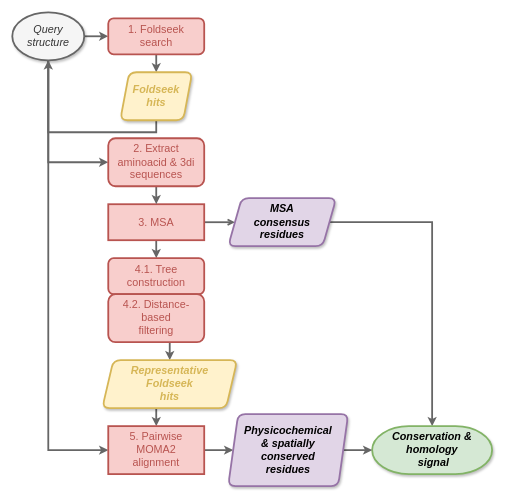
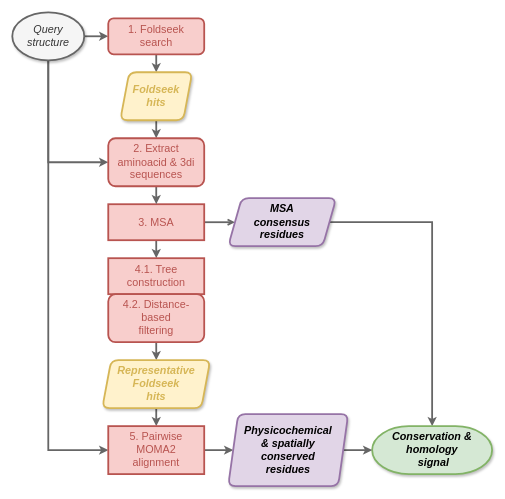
- <mxCell id="8" style="edgeStyle=orthogonalEdgeStyle;rounded=0;orthogonalLoop=1;jettySize=auto;html=1;exitX=0.5;exitY=1;exitDx=0;exitDy=0;strokeWidth=3;fontSize=20;fontColor=#D6B656;endArrow=classic;endFill=1;fillColor=#f5f5f5;strokeColor=#666666;" parent="1" source="9" target="5" edge="1"><mxGeometry relative="1" as="geometry" /></mxCell>
+ <mxCell id="8" style="edgeStyle=orthogonalEdgeStyle;rounded=0;orthogonalLoop=1;jettySize=auto;html=1;exitX=0.5;exitY=1;exitDx=0;exitDy=0;entryX=0.5;entryY=0;entryDx=0;entryDy=0;strokeWidth=3;fontSize=20;fontColor=#D6B656;endArrow=classic;endFill=1;fillColor=#f5f5f5;strokeColor=#666666;" parent="1" source="9" target="14" edge="1"><mxGeometry relative="1" as="geometry" /></mxCell>
- <mxCell id="17" value="&lt;font color=&quot;#b85450&quot;&gt;4.1. Tree construction&lt;/font&gt;" style="rounded=1;whiteSpace=wrap;html=1;fontSize=18;fillColor=#f8cecc;strokeColor=#b85450;shadow=0;fillStyle=solid;strokeWidth=3;" parent="1" vertex="1"><mxGeometry x="180" y="430" width="160" height="60" as="geometry" /></mxCell>
+ <mxCell id="17" value="&lt;font color=&quot;#b85450&quot;&gt;4.1. Tree construction&lt;/font&gt;" style="whiteSpace=wrap;html=1;fontSize=18;fillColor=#f8cecc;strokeColor=#b85450;shadow=0;fillStyle=solid;strokeWidth=3;rounded=0;" parent="1" vertex="1"><mxGeometry x="180" y="430" width="160" height="60" as="geometry" /></mxCell>
- <mxCell id="21" value="&lt;font color=&quot;#d6b656&quot;&gt;&lt;b&gt;&lt;i&gt;Representative&lt;br&gt;Foldseek&lt;br&gt;hits&lt;/i&gt;&lt;/b&gt;&lt;/font&gt;" style="shape=parallelogram;html=1;strokeWidth=3;perimeter=parallelogramPerimeter;whiteSpace=wrap;rounded=1;arcSize=24;size=0.083;fontFamily=Helvetica;fontSize=18;align=center;strokeColor=#d6b656;fillColor=#fff2cc;shadow=1;" parent="1" vertex="1"><mxGeometry x="170" y="600" width="225" height="80" as="geometry" /></mxCell>
+ <mxCell id="21" value="&lt;font color=&quot;#d6b656&quot;&gt;&lt;b&gt;&lt;i&gt;Representative&lt;br&gt;Foldseek&lt;br&gt;hits&lt;/i&gt;&lt;/b&gt;&lt;/font&gt;" style="shape=parallelogram;html=1;strokeWidth=3;perimeter=parallelogramPerimeter;whiteSpace=wrap;rounded=1;arcSize=24;size=0.083;fontFamily=Helvetica;fontSize=18;align=center;strokeColor=#d6b656;fillColor=#fff2cc;shadow=1;" parent="1" vertex="1"><mxGeometry x="170" y="600" width="180" height="80" as="geometry" /></mxCell>
